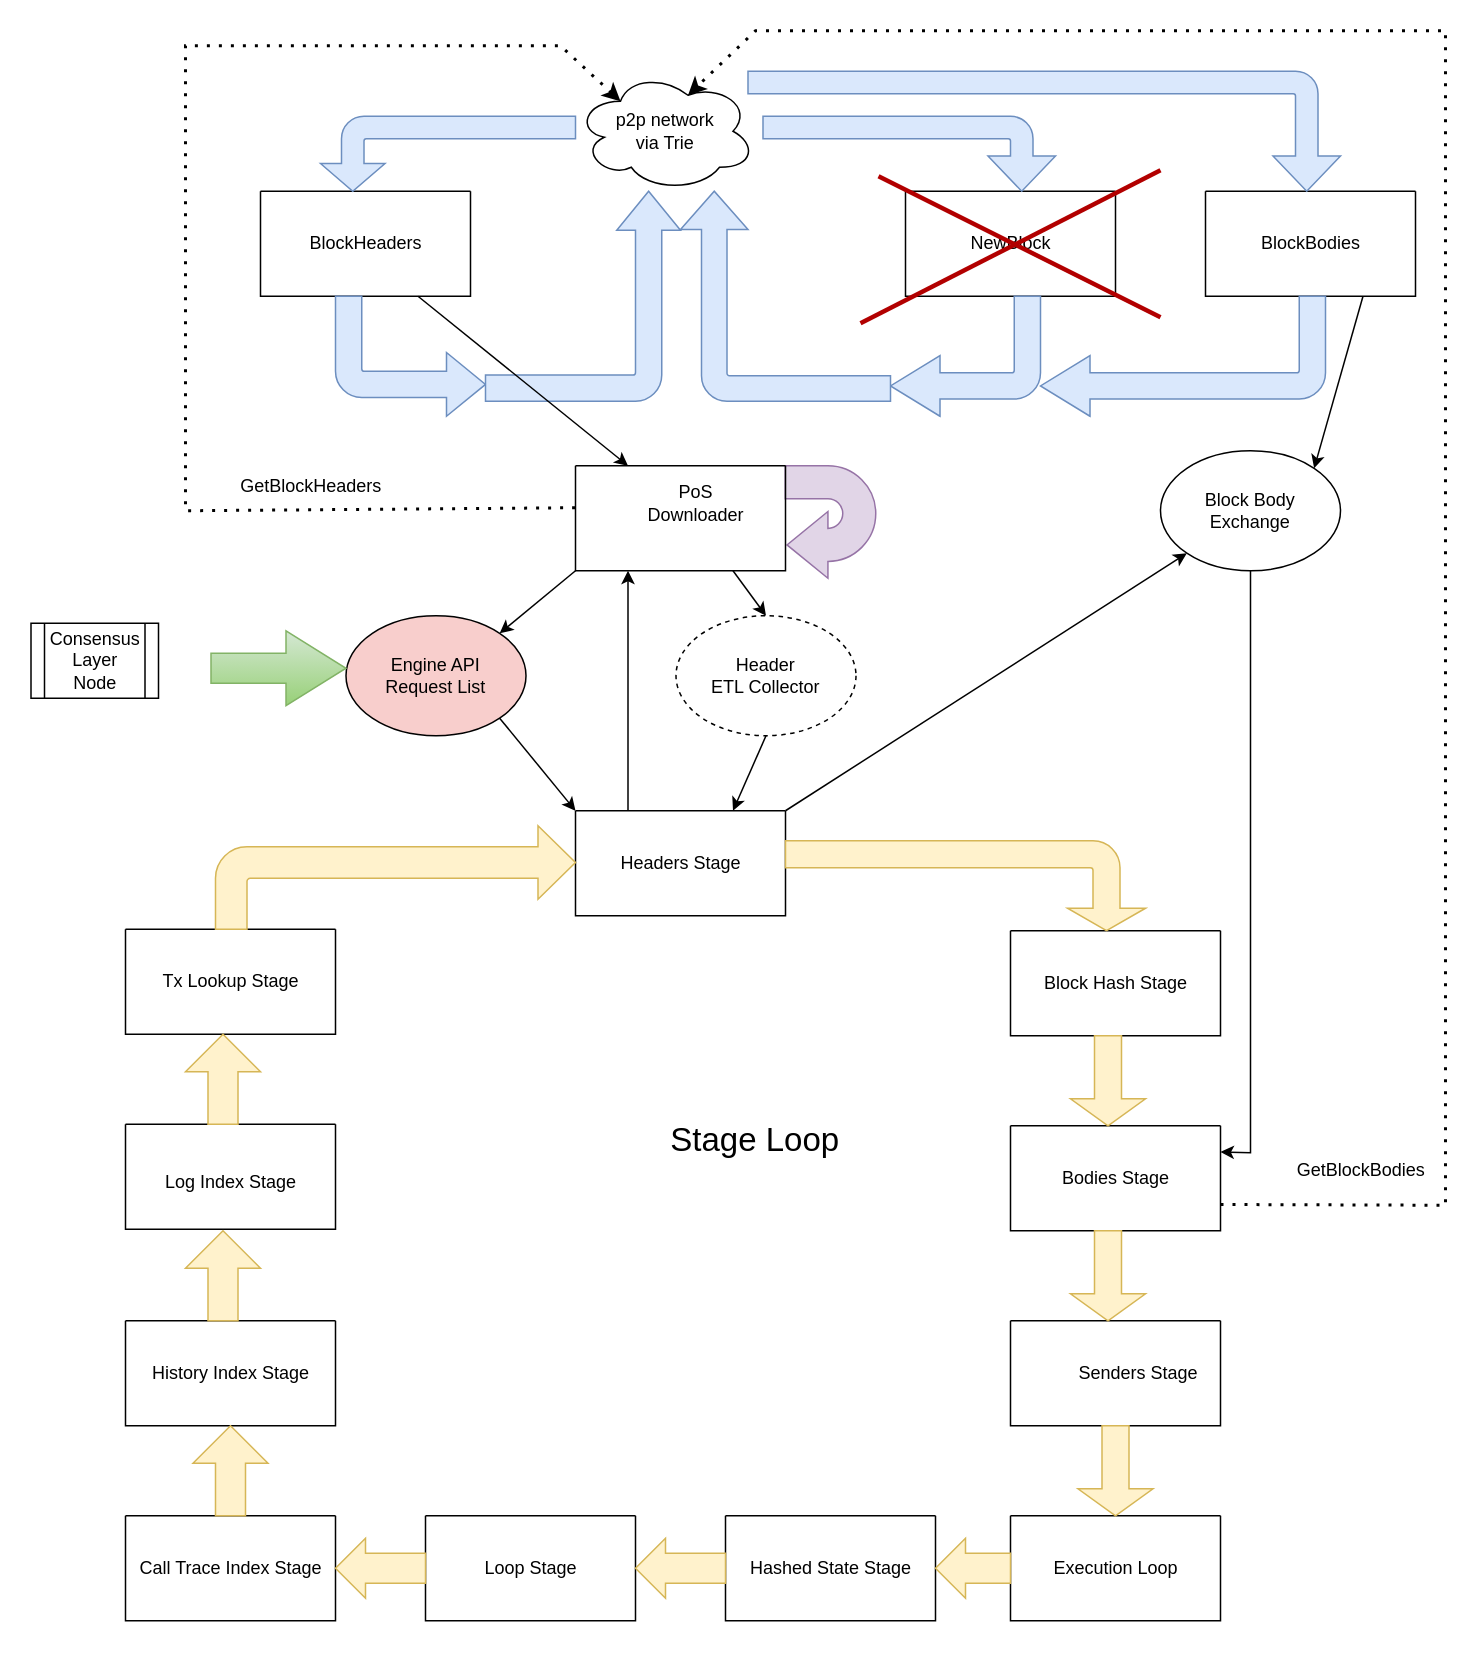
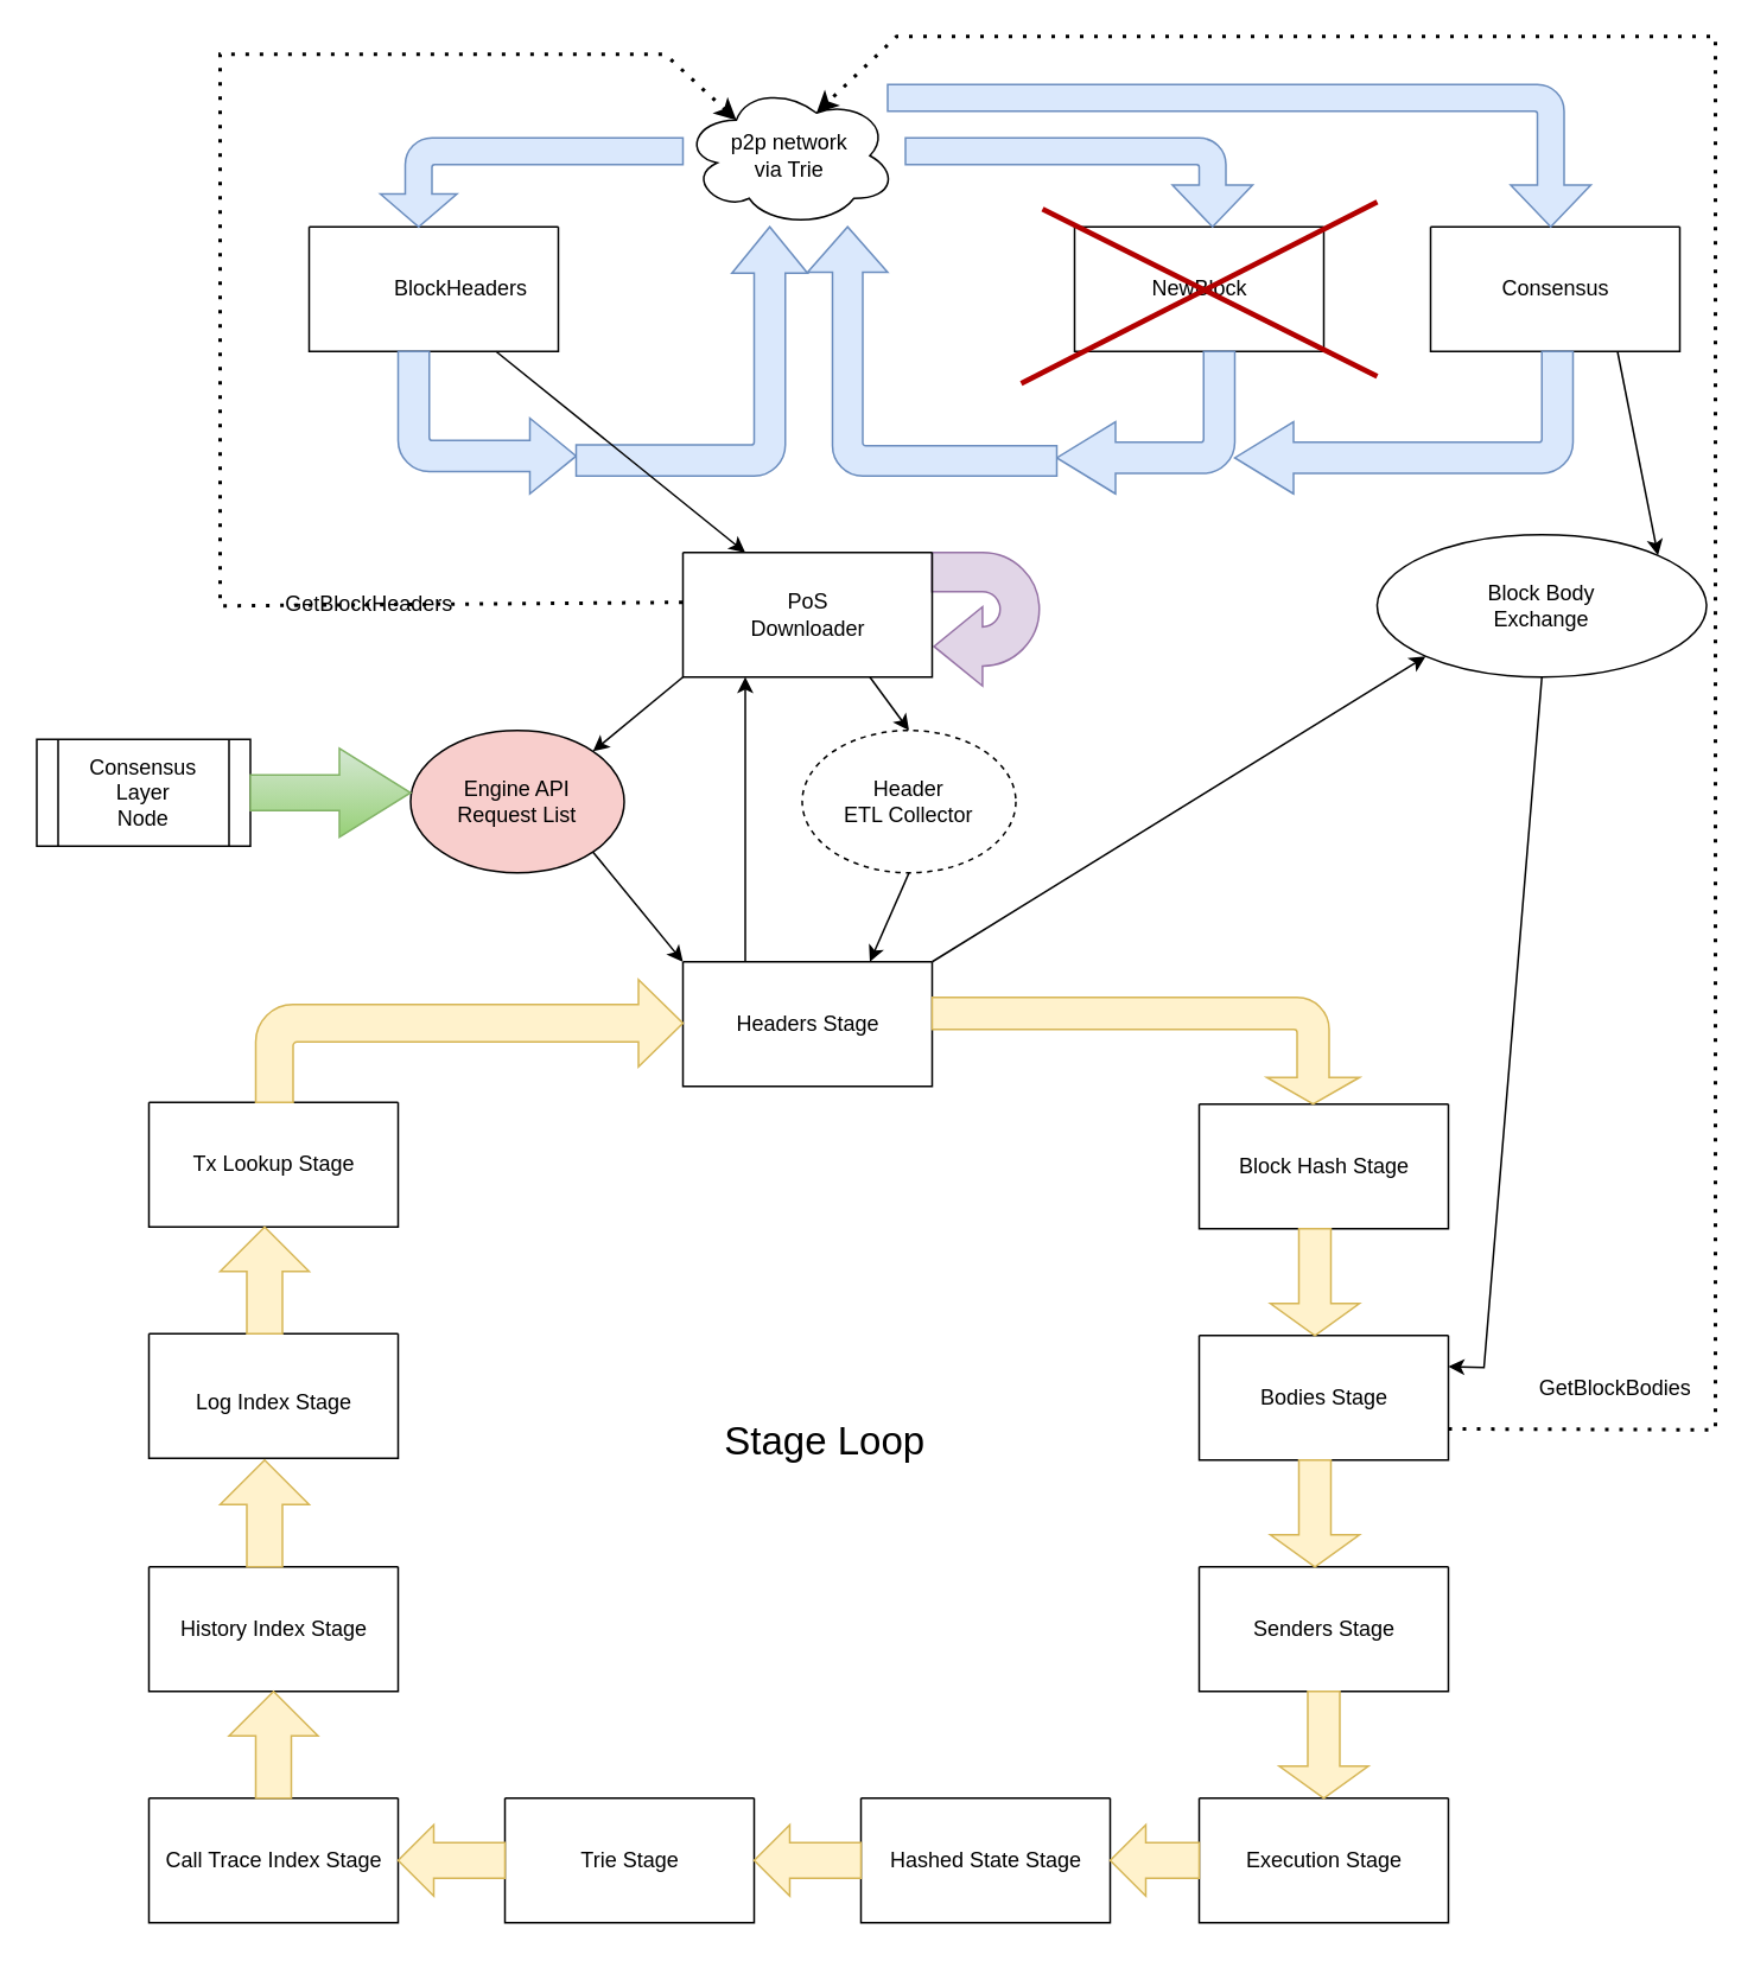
- <mxCell id="38" value="BlockHeaders" style="text;html=1;align=center;verticalAlign=middle;resizable=0;points=[];autosize=1;strokeColor=none;fillColor=none;" parent="37" vertex="1"><mxGeometry x="25" y="25" width="90" height="20" as="geometry" /></mxCell>
+ <mxCell id="38" value="BlockHeaders" style="text;html=1;align=center;verticalAlign=middle;resizable=0;points=[];autosize=1;strokeColor=none;fillColor=none;" parent="37" vertex="1"><mxGeometry x="40" y="25" width="90" height="20" as="geometry" /></mxCell>
- <mxCell id="52" value="BlockBodies" style="text;html=1;align=center;verticalAlign=middle;resizable=0;points=[];autosize=1;strokeColor=none;fillColor=none;" parent="51" vertex="1"><mxGeometry x="30" y="25" width="80" height="20" as="geometry" /></mxCell>
+ <mxCell id="52" value="Consensus" style="text;html=1;align=center;verticalAlign=middle;resizable=0;points=[];autosize=1;strokeColor=none;fillColor=none;" parent="51" vertex="1"><mxGeometry x="30" y="25" width="80" height="20" as="geometry" /></mxCell>
- <mxCell id="49" value="GetBlockHeaders" style="text;html=1;strokeColor=none;fillColor=none;align=center;verticalAlign=middle;whiteSpace=wrap;rounded=0;" parent="1" vertex="1"><mxGeometry x="153" y="300" width="107.5" height="47" as="geometry" /></mxCell>
+ <mxCell id="49" value="GetBlockHeaders" style="text;html=1;strokeColor=none;fillColor=none;align=center;verticalAlign=middle;whiteSpace=wrap;rounded=0;" parent="1" vertex="1"><mxGeometry x="153" y="315" width="107.5" height="47" as="geometry" /></mxCell>
- <mxCell id="69" value="PoS&lt;br&gt;Downloader" style="text;html=1;align=center;verticalAlign=middle;resizable=0;points=[];autosize=1;strokeColor=none;fillColor=none;" parent="68" vertex="1"><mxGeometry x="40" y="10" width="80" height="30" as="geometry" /></mxCell>
+ <mxCell id="69" value="PoS&lt;br&gt;Downloader" style="text;html=1;align=center;verticalAlign=middle;resizable=0;points=[];autosize=1;strokeColor=none;fillColor=none;" parent="68" vertex="1"><mxGeometry x="30" y="20" width="80" height="30" as="geometry" /></mxCell>
- <mxCell id="50" value="Block Body&lt;br&gt;Exchange" style="ellipse;whiteSpace=wrap;html=1;fontSize=12;" parent="1" vertex="1"><mxGeometry x="773" y="300" width="120" height="80" as="geometry" /></mxCell>
+ <mxCell id="50" value="Block Body&lt;br&gt;Exchange" style="ellipse;whiteSpace=wrap;html=1;fontSize=12;" parent="1" vertex="1"><mxGeometry x="773" y="300" width="185" height="80" as="geometry" /></mxCell>
- <mxCell id="61" value="Consensus&lt;br&gt;Layer&lt;br&gt;Node" style="shape=process;whiteSpace=wrap;html=1;backgroundOutline=1;" parent="1" vertex="1"><mxGeometry x="20" y="415" width="85" height="50" as="geometry" /></mxCell>
+ <mxCell id="61" value="Consensus&lt;br&gt;Layer&lt;br&gt;Node" style="shape=process;whiteSpace=wrap;html=1;backgroundOutline=1;" parent="1" vertex="1"><mxGeometry x="20" y="415" width="120" height="60" as="geometry" /></mxCell>
- <mxCell id="35" value="&lt;font style=&quot;font-size: 22px&quot;&gt;Stage Loop&lt;/font&gt;" style="text;html=1;strokeColor=none;fillColor=none;align=center;verticalAlign=middle;whiteSpace=wrap;rounded=0;" parent="1" vertex="1"><mxGeometry x="423" y="739" width="160" height="41" as="geometry" /></mxCell>
+ <mxCell id="35" value="&lt;font style=&quot;font-size: 22px&quot;&gt;Stage Loop&lt;/font&gt;" style="text;html=1;strokeColor=none;fillColor=none;align=center;verticalAlign=middle;whiteSpace=wrap;rounded=0;" parent="1" vertex="1"><mxGeometry x="383" y="789" width="160" height="41" as="geometry" /></mxCell>
- <mxCell id="3" value="Senders Stage" style="text;html=1;align=center;verticalAlign=middle;resizable=0;points=[];autosize=1;strokeColor=none;fillColor=none;" parent="2" vertex="1"><mxGeometry x="35" y="25" width="100" height="20" as="geometry" /></mxCell>
+ <mxCell id="3" value="Senders Stage" style="text;html=1;align=center;verticalAlign=middle;resizable=0;points=[];autosize=1;strokeColor=none;fillColor=none;" parent="2" vertex="1"><mxGeometry x="20" y="25" width="100" height="20" as="geometry" /></mxCell>
- <mxCell id="17" value="Loop Stage" style="text;html=1;align=center;verticalAlign=middle;resizable=0;points=[];autosize=1;strokeColor=none;fillColor=none;" parent="16" vertex="1"><mxGeometry x="35" y="25" width="70" height="20" as="geometry" /></mxCell>
+ <mxCell id="17" value="Trie Stage" style="text;html=1;align=center;verticalAlign=middle;resizable=0;points=[];autosize=1;strokeColor=none;fillColor=none;" parent="16" vertex="1"><mxGeometry x="35" y="25" width="70" height="20" as="geometry" /></mxCell>
- <mxCell id="11" value="Execution&amp;nbsp;Loop" style="text;html=1;align=center;verticalAlign=middle;resizable=0;points=[];autosize=1;strokeColor=none;fillColor=none;" parent="10" vertex="1"><mxGeometry x="20" y="25" width="100" height="20" as="geometry" /></mxCell>
+ <mxCell id="11" value="Execution&amp;nbsp;Stage" style="text;html=1;align=center;verticalAlign=middle;resizable=0;points=[];autosize=1;strokeColor=none;fillColor=none;" parent="10" vertex="1"><mxGeometry x="20" y="25" width="100" height="20" as="geometry" /></mxCell>
